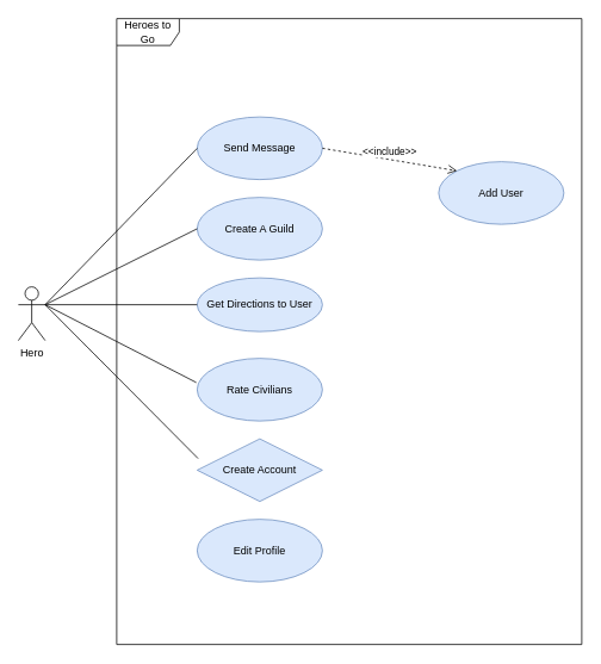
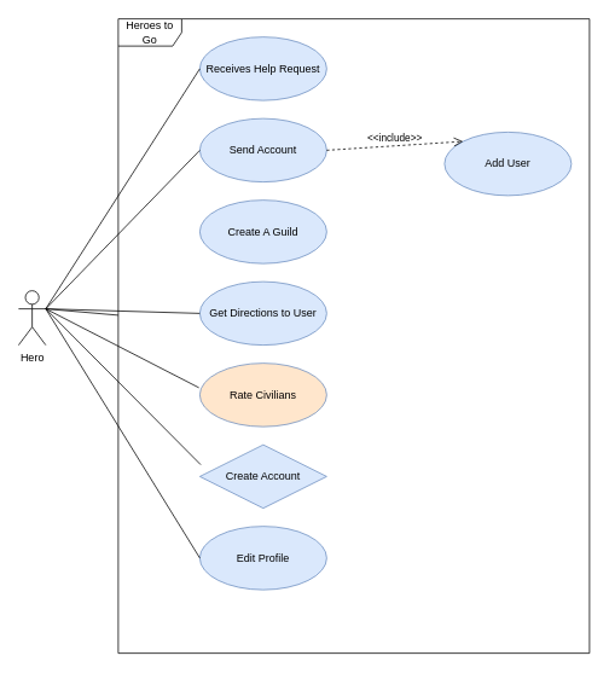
+ <mxCell id="4" value="Receives Help Request" style="ellipse;whiteSpace=wrap;html=1;fillColor=#dae8fc;strokeColor=#6c8ebf;" vertex="1" parent="1"><mxGeometry x="220" y="40" width="140" height="70" as="geometry" /></mxCell>
- <mxCell id="5" value="Send Message" style="ellipse;whiteSpace=wrap;html=1;fillColor=#dae8fc;strokeColor=#6c8ebf;" vertex="1" parent="1"><mxGeometry x="220" y="130" width="140" height="70" as="geometry" /></mxCell>
+ <mxCell id="5" value="Send Account" style="ellipse;whiteSpace=wrap;html=1;fillColor=#dae8fc;strokeColor=#6c8ebf;" vertex="1" parent="1"><mxGeometry x="220" y="130" width="140" height="70" as="geometry" /></mxCell>
+ <mxCell id="10" value="" style="endArrow=none;html=1;rounded=0;exitX=1;exitY=0.333;exitDx=0;exitDy=0;exitPerimeter=0;entryX=0;entryY=0.5;entryDx=0;entryDy=0;" edge="1" parent="1" source="2" target="4"><mxGeometry width="50" height="50" relative="1" as="geometry"><mxPoint x="50" y="290" as="sourcePoint" /><mxPoint x="100" y="240" as="targetPoint" /></mxGeometry></mxCell>
- <mxCell id="15" value="Add User" style="ellipse;whiteSpace=wrap;html=1;fillColor=#dae8fc;strokeColor=#6c8ebf;" vertex="1" parent="1"><mxGeometry x="490" y="180" width="140" height="70" as="geometry" /></mxCell>
+ <mxCell id="15" value="Add User" style="ellipse;whiteSpace=wrap;html=1;fillColor=#dae8fc;strokeColor=#6c8ebf;" vertex="1" parent="1"><mxGeometry x="490" y="145" width="140" height="70" as="geometry" /></mxCell>
- <mxCell id="18" value="" style="endArrow=none;html=1;rounded=0;exitX=1;exitY=0.333;exitDx=0;exitDy=0;exitPerimeter=0;entryX=0;entryY=0.5;entryDx=0;entryDy=0;" edge="1" parent="1" source="2" target="14"><mxGeometry width="50" height="50" relative="1" as="geometry"><mxPoint x="160" y="310" as="sourcePoint" /><mxPoint x="210" y="260" as="targetPoint" /></mxGeometry></mxCell>
+ <mxCell id="18" value="" style="endArrow=none;html=1;rounded=0;exitX=1;exitY=0.333;exitDx=0;exitDy=0;exitPerimeter=0;" edge="1" parent="1" source="2" target="3"><mxGeometry width="50" height="50" relative="1" as="geometry"><mxPoint x="160" y="310" as="sourcePoint" /><mxPoint x="210" y="260" as="targetPoint" /></mxGeometry></mxCell>
- <mxCell id="7" value="Get Directions to User" style="ellipse;whiteSpace=wrap;html=1;fillColor=#dae8fc;strokeColor=#6c8ebf;" vertex="1" parent="1"><mxGeometry x="220" y="310" width="140" height="60" as="geometry" /></mxCell>
+ <mxCell id="7" value="Get Directions to User" style="ellipse;whiteSpace=wrap;html=1;fillColor=#dae8fc;strokeColor=#6c8ebf;" vertex="1" parent="1"><mxGeometry x="220" y="310" width="140" height="70" as="geometry" /></mxCell>
- <mxCell id="6" value="Rate Civilians" style="ellipse;whiteSpace=wrap;html=1;fillColor=#dae8fc;strokeColor=#6c8ebf;" vertex="1" parent="1"><mxGeometry x="220" y="400" width="140" height="70" as="geometry" /></mxCell>
+ <mxCell id="6" value="Rate Civilians" style="ellipse;whiteSpace=wrap;html=1;fillColor=#ffe6cc;strokeColor=#6c8ebf;" vertex="1" parent="1"><mxGeometry x="220" y="400" width="140" height="70" as="geometry" /></mxCell>
+ <mxCell id="13" value="" style="endArrow=none;html=1;rounded=0;exitX=1;exitY=0.333;exitDx=0;exitDy=0;exitPerimeter=0;entryX=0;entryY=0.5;entryDx=0;entryDy=0;" edge="1" parent="1" source="2" target="9"><mxGeometry width="50" height="50" relative="1" as="geometry"><mxPoint x="50" y="570" as="sourcePoint" /><mxPoint x="100" y="520" as="targetPoint" /></mxGeometry></mxCell>
